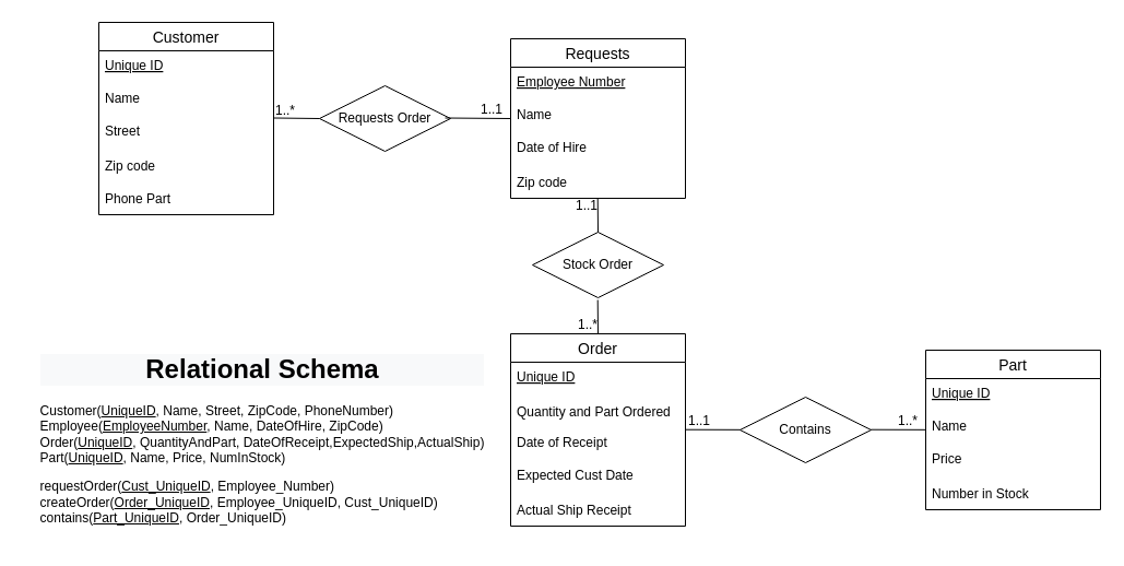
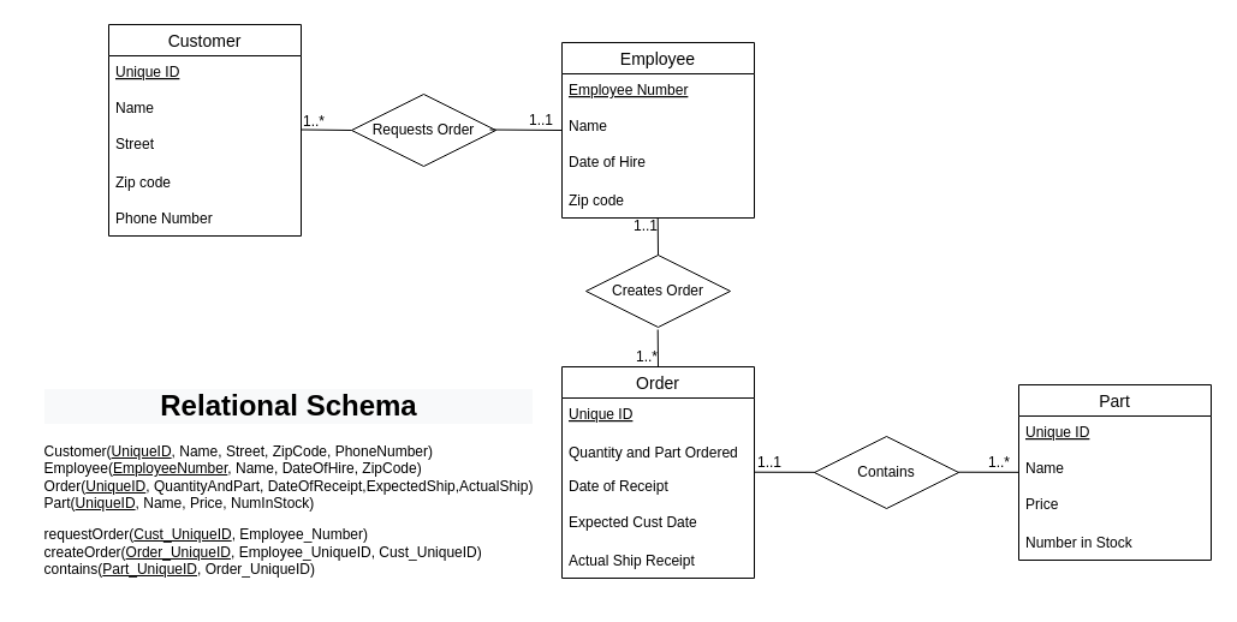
- <mxCell id="2" value="Requests" style="swimlane;fontStyle=0;childLayout=stackLayout;horizontal=1;startSize=26;horizontalStack=0;resizeParent=1;resizeParentMax=0;resizeLast=0;collapsible=1;marginBottom=0;align=center;fontSize=14;" parent="1" vertex="1"><mxGeometry x="467" y="35" width="160" height="146" as="geometry" /></mxCell>
+ <mxCell id="2" value="Employee" style="swimlane;fontStyle=0;childLayout=stackLayout;horizontal=1;startSize=26;horizontalStack=0;resizeParent=1;resizeParentMax=0;resizeLast=0;collapsible=1;marginBottom=0;align=center;fontSize=14;" parent="1" vertex="1"><mxGeometry x="467" y="35" width="160" height="146" as="geometry" /></mxCell>
- <mxCell id="12" value="Phone Part" style="text;strokeColor=none;fillColor=none;align=left;verticalAlign=middle;spacingLeft=4;spacingRight=4;overflow=hidden;points=[[0,0.5],[1,0.5]];portConstraint=eastwest;rotatable=0;" parent="7" vertex="1"><mxGeometry y="146" width="160" height="30" as="geometry" /></mxCell>
+ <mxCell id="12" value="Phone Number" style="text;strokeColor=none;fillColor=none;align=left;verticalAlign=middle;spacingLeft=4;spacingRight=4;overflow=hidden;points=[[0,0.5],[1,0.5]];portConstraint=eastwest;rotatable=0;" parent="7" vertex="1"><mxGeometry y="146" width="160" height="30" as="geometry" /></mxCell>
- <mxCell id="26" value="Stock Order" style="shape=rhombus;perimeter=rhombusPerimeter;whiteSpace=wrap;html=1;align=center;" parent="1" vertex="1"><mxGeometry x="487" y="212" width="120" height="60" as="geometry" /></mxCell>
+ <mxCell id="26" value="Creates Order" style="shape=rhombus;perimeter=rhombusPerimeter;whiteSpace=wrap;html=1;align=center;" parent="1" vertex="1"><mxGeometry x="487" y="212" width="120" height="60" as="geometry" /></mxCell>
